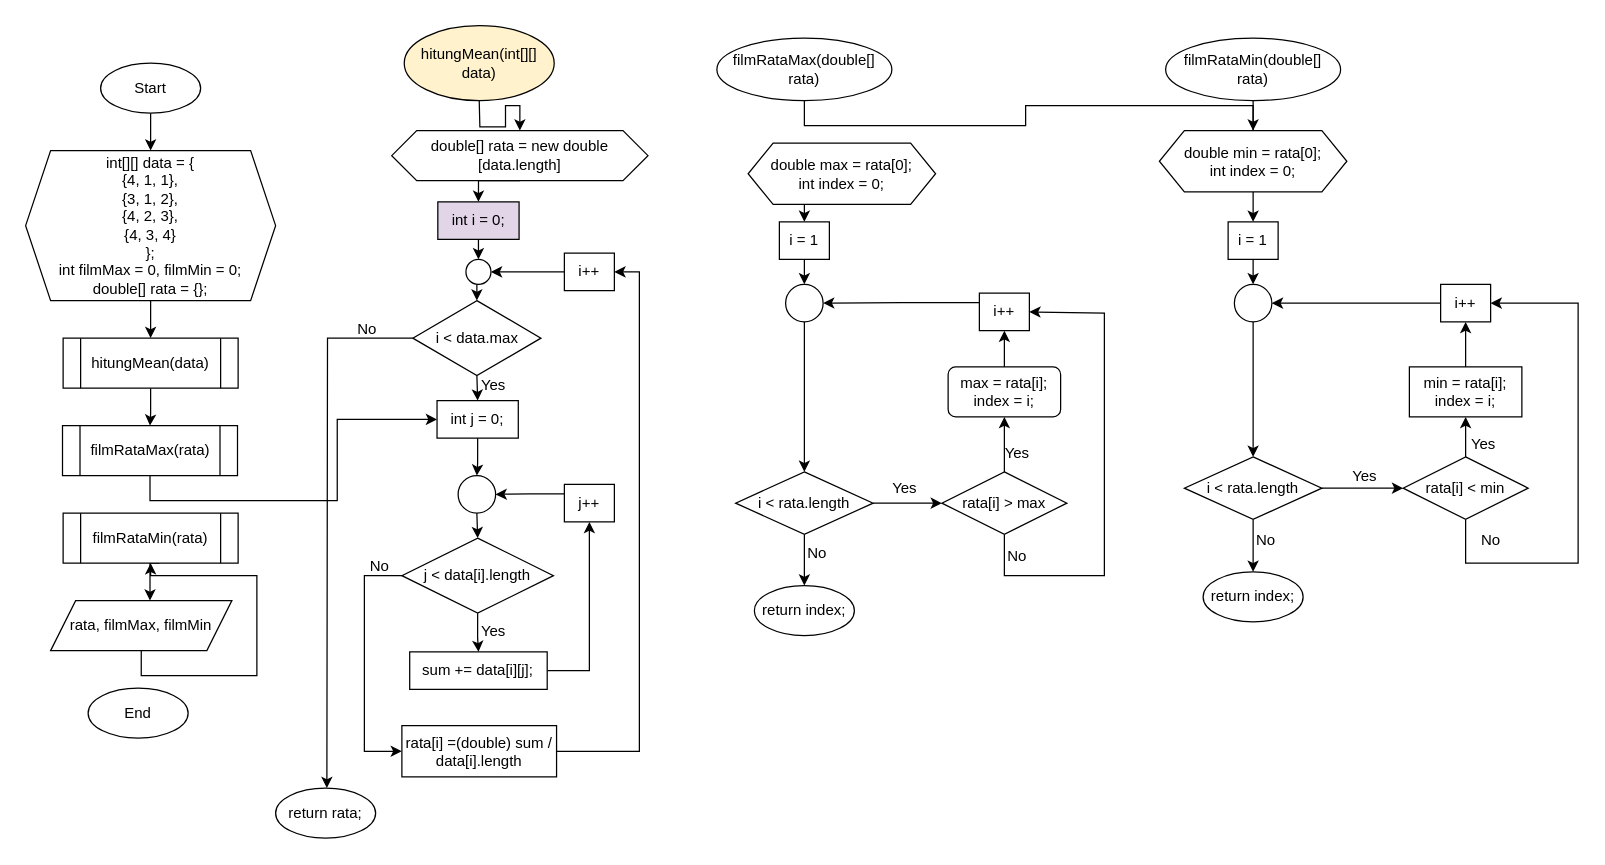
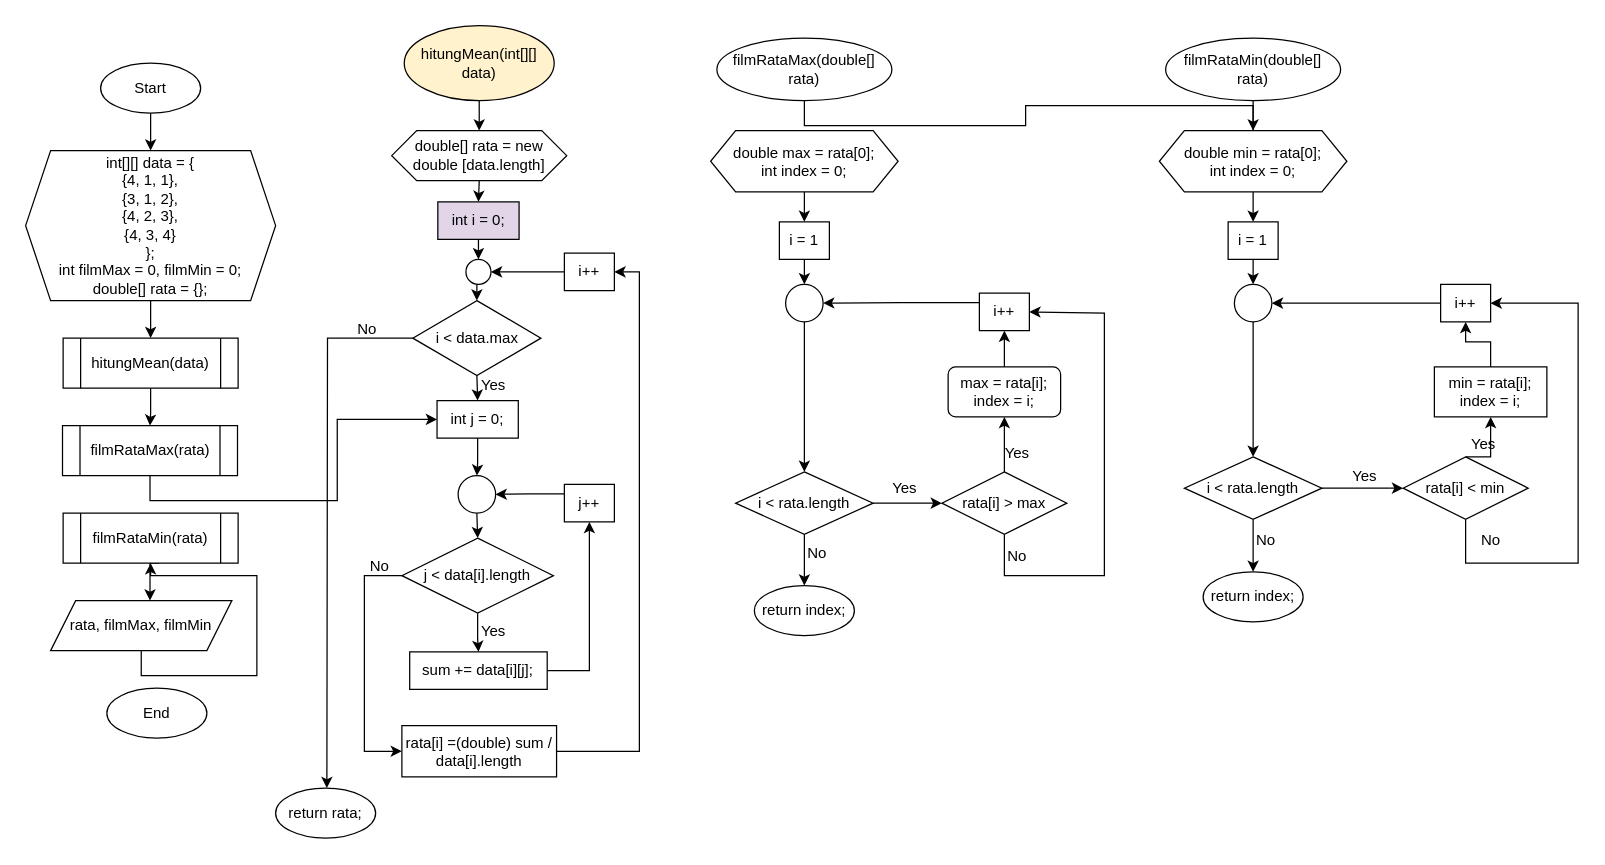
- <mxCell id="19" value="double[] rata = new double [data.length]" style="shape=hexagon;perimeter=hexagonPerimeter2;whiteSpace=wrap;html=1;fixedSize=1;" parent="1" vertex="1"><mxGeometry x="312.88" y="104" width="205" height="40" as="geometry" /></mxCell>
+ <mxCell id="19" value="double[] rata = new double [data.length]" style="shape=hexagon;perimeter=hexagonPerimeter2;whiteSpace=wrap;html=1;fixedSize=1;" parent="1" vertex="1"><mxGeometry x="312.88" y="104" width="140" height="40" as="geometry" /></mxCell>
- <mxCell id="46" value="double max = rata[0];&lt;br&gt;int index = 0;" style="shape=hexagon;perimeter=hexagonPerimeter2;whiteSpace=wrap;html=1;fixedSize=1;" parent="1" vertex="1"><mxGeometry x="598" y="114" width="150" height="49" as="geometry" /></mxCell>
+ <mxCell id="46" value="double max = rata[0];&lt;br&gt;int index = 0;" style="shape=hexagon;perimeter=hexagonPerimeter2;whiteSpace=wrap;html=1;fixedSize=1;" parent="1" vertex="1"><mxGeometry x="568" y="104" width="150" height="49" as="geometry" /></mxCell>
- <mxCell id="84" value="min = rata[i];&lt;br&gt;index = i;" style="rounded=0;whiteSpace=wrap;html=1;" vertex="1" parent="1"><mxGeometry x="1127" y="293" width="90" height="40" as="geometry" /></mxCell>
+ <mxCell id="84" value="min = rata[i];&lt;br&gt;index = i;" style="rounded=0;whiteSpace=wrap;html=1;" vertex="1" parent="1"><mxGeometry x="1147" y="293" width="90" height="40" as="geometry" /></mxCell>
- <mxCell id="4" value="End" style="ellipse;whiteSpace=wrap;html=1;" parent="1" vertex="1"><mxGeometry x="70" y="550" width="80" height="40" as="geometry" /></mxCell>
+ <mxCell id="4" value="End" style="ellipse;whiteSpace=wrap;html=1;" parent="1" vertex="1"><mxGeometry x="85" y="550" width="80" height="40" as="geometry" /></mxCell>
